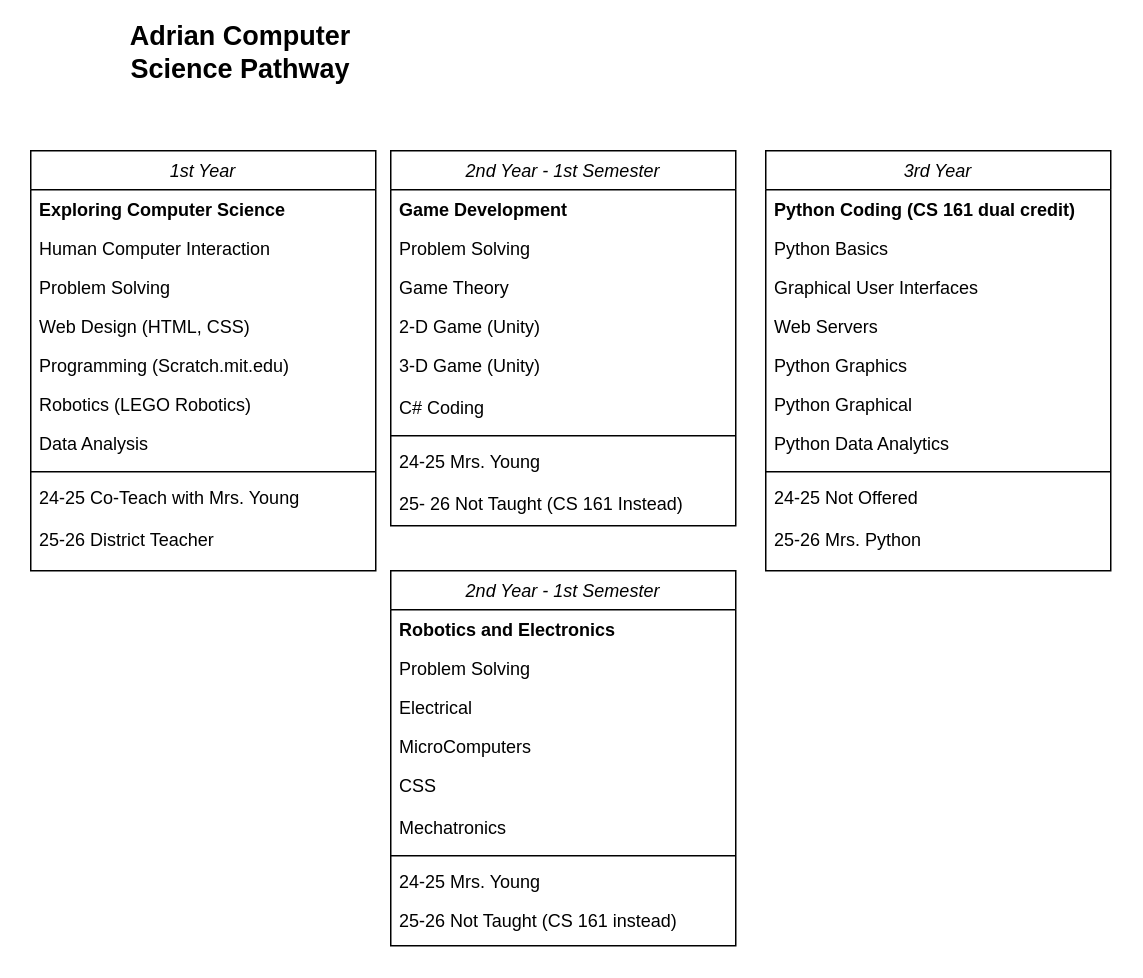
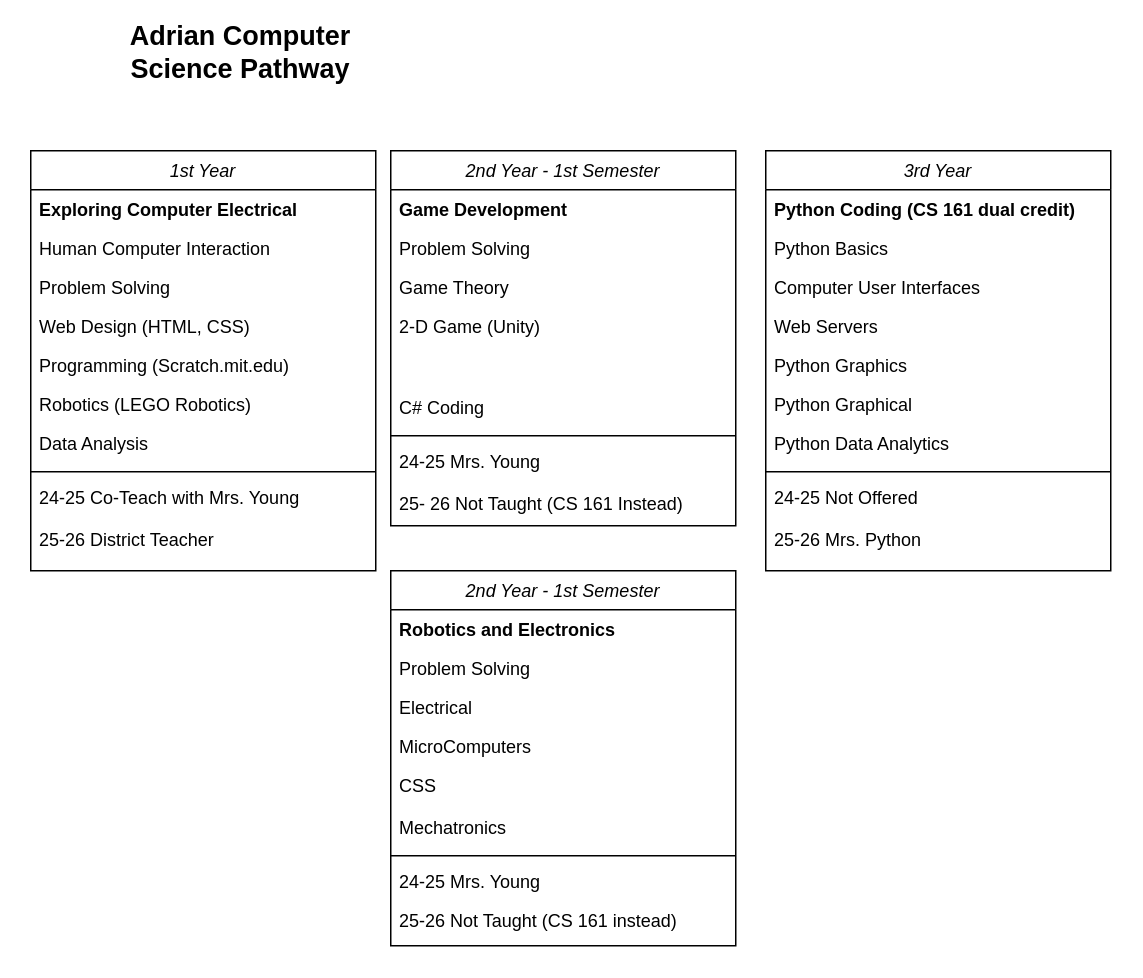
- <mxCell id="3" value="Exploring Computer Science" style="text;align=left;verticalAlign=top;spacingLeft=4;spacingRight=4;overflow=hidden;rotatable=0;points=[[0,0.5],[1,0.5]];portConstraint=eastwest;fontStyle=1" parent="2" vertex="1"><mxGeometry y="26" width="230" height="26" as="geometry" /></mxCell>
+ <mxCell id="3" value="Exploring Computer Electrical" style="text;align=left;verticalAlign=top;spacingLeft=4;spacingRight=4;overflow=hidden;rotatable=0;points=[[0,0.5],[1,0.5]];portConstraint=eastwest;fontStyle=1" parent="2" vertex="1"><mxGeometry y="26" width="230" height="26" as="geometry" /></mxCell>
- <mxCell id="36" value="Graphical User Interfaces" style="text;align=left;verticalAlign=top;spacingLeft=4;spacingRight=4;overflow=hidden;rotatable=0;points=[[0,0.5],[1,0.5]];portConstraint=eastwest;rounded=0;shadow=0;html=0;" vertex="1" parent="33"><mxGeometry y="78" width="230" height="26" as="geometry" /></mxCell>
+ <mxCell id="36" value="Computer User Interfaces" style="text;align=left;verticalAlign=top;spacingLeft=4;spacingRight=4;overflow=hidden;rotatable=0;points=[[0,0.5],[1,0.5]];portConstraint=eastwest;rounded=0;shadow=0;html=0;" vertex="1" parent="33"><mxGeometry y="78" width="230" height="26" as="geometry" /></mxCell>
- <mxCell id="29" value="3-D Game (Unity)" style="text;align=left;verticalAlign=top;spacingLeft=4;spacingRight=4;overflow=hidden;rotatable=0;points=[[0,0.5],[1,0.5]];portConstraint=eastwest;rounded=0;shadow=0;html=0;container=0;" vertex="1" parent="1"><mxGeometry x="260" y="230" width="230" height="28" as="geometry" /></mxCell>
